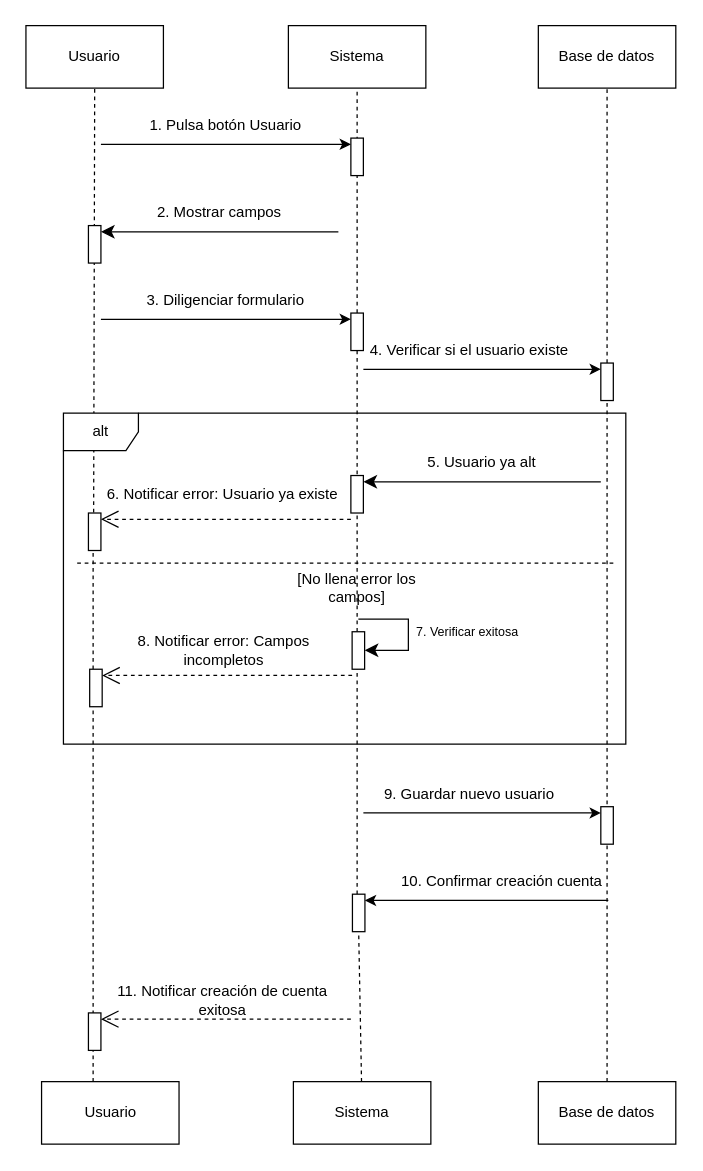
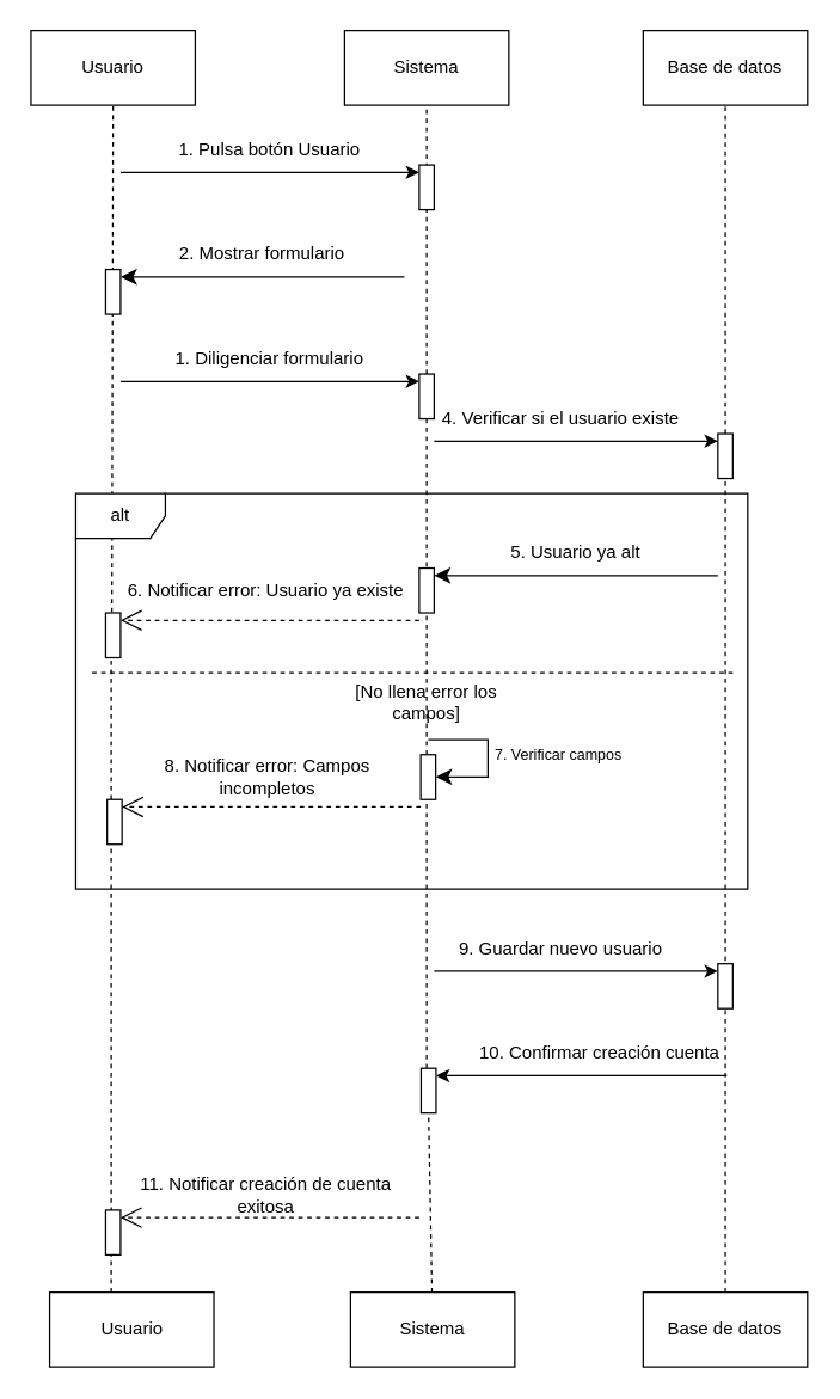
- <mxCell id="36" value="2. Mostrar campos" style="text;html=1;align=center;verticalAlign=middle;whiteSpace=wrap;rounded=0;" vertex="1" parent="1"><mxGeometry x="90" y="160" width="170" height="20" as="geometry" /></mxCell>
+ <mxCell id="36" value="2. Mostrar formulario" style="text;html=1;align=center;verticalAlign=middle;whiteSpace=wrap;rounded=0;" vertex="1" parent="1"><mxGeometry x="90" y="160" width="170" height="20" as="geometry" /></mxCell>
- <mxCell id="14" value="3. Diligenciar formulario" style="text;html=1;align=center;verticalAlign=middle;whiteSpace=wrap;rounded=0;" vertex="1" parent="1"><mxGeometry x="80" y="230" width="200" height="20" as="geometry" /></mxCell>
+ <mxCell id="14" value="1. Diligenciar formulario" style="text;html=1;align=center;verticalAlign=middle;whiteSpace=wrap;rounded=0;" vertex="1" parent="1"><mxGeometry x="80" y="230" width="200" height="20" as="geometry" /></mxCell>
- <mxCell id="43" value="7. Verificar exitosa" style="text;html=1;align=center;verticalAlign=middle;whiteSpace=wrap;rounded=0;fontSize=10;" vertex="1" parent="1"><mxGeometry x="276" y="495" width="195" height="20" as="geometry" /></mxCell>
+ <mxCell id="43" value="7. Verificar campos" style="text;html=1;align=center;verticalAlign=middle;whiteSpace=wrap;rounded=0;fontSize=10;" vertex="1" parent="1"><mxGeometry x="276" y="495" width="195" height="20" as="geometry" /></mxCell>
